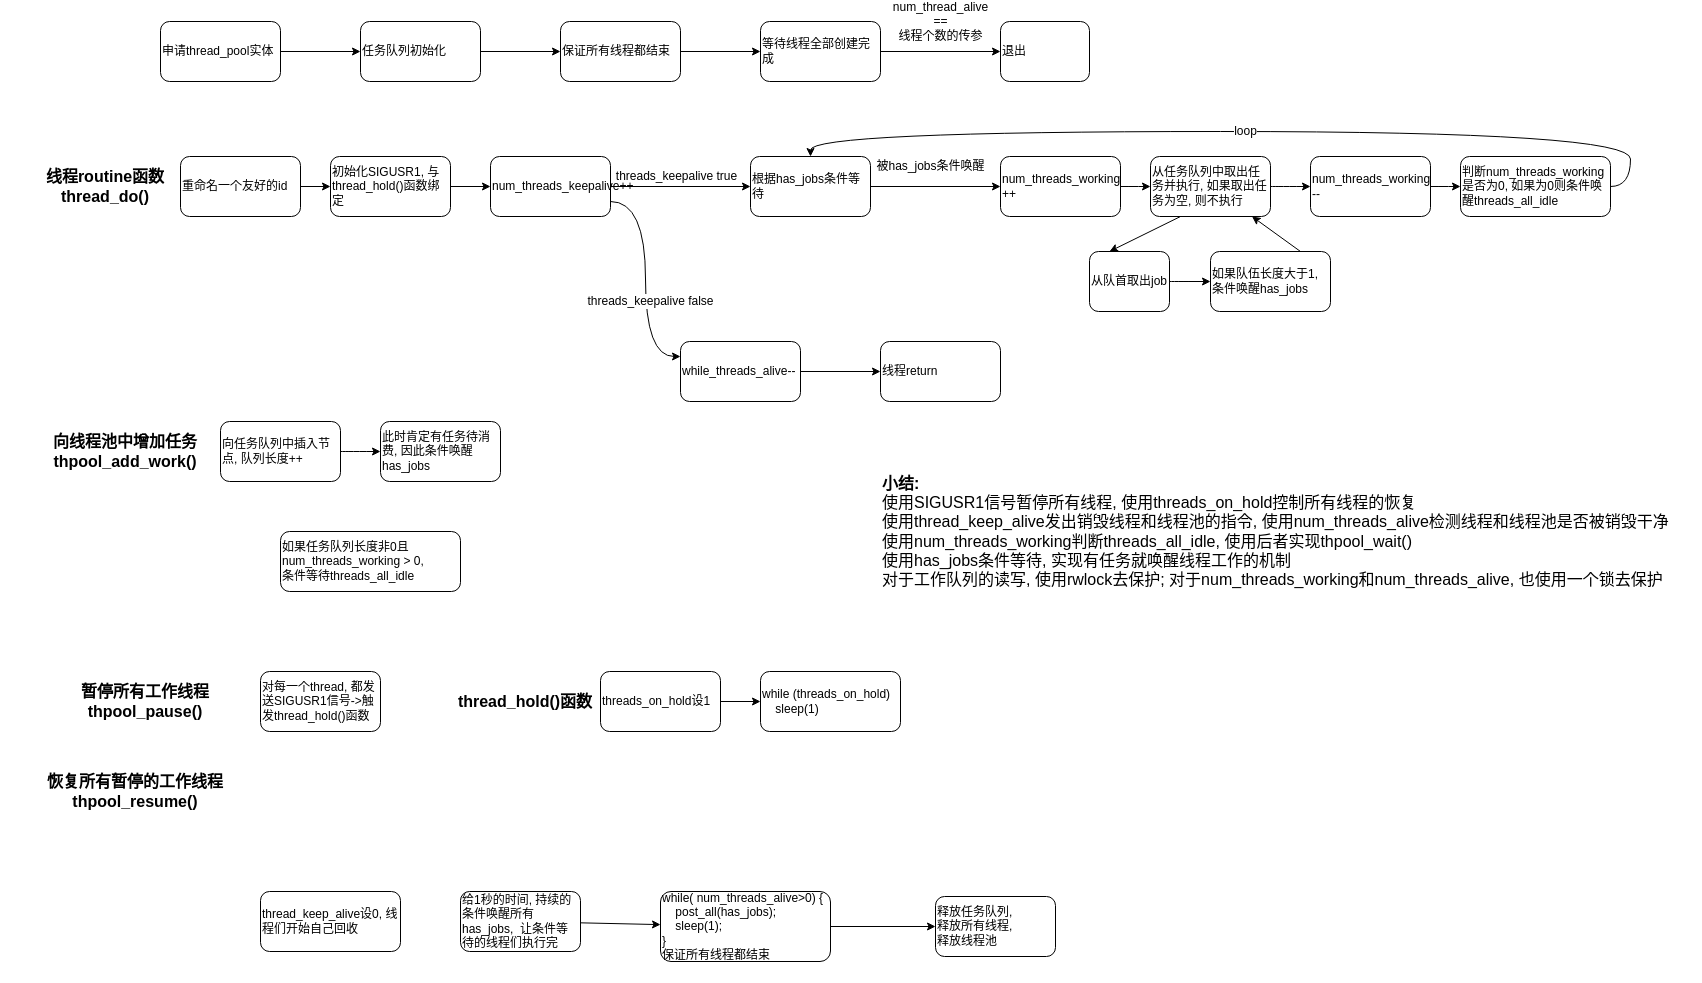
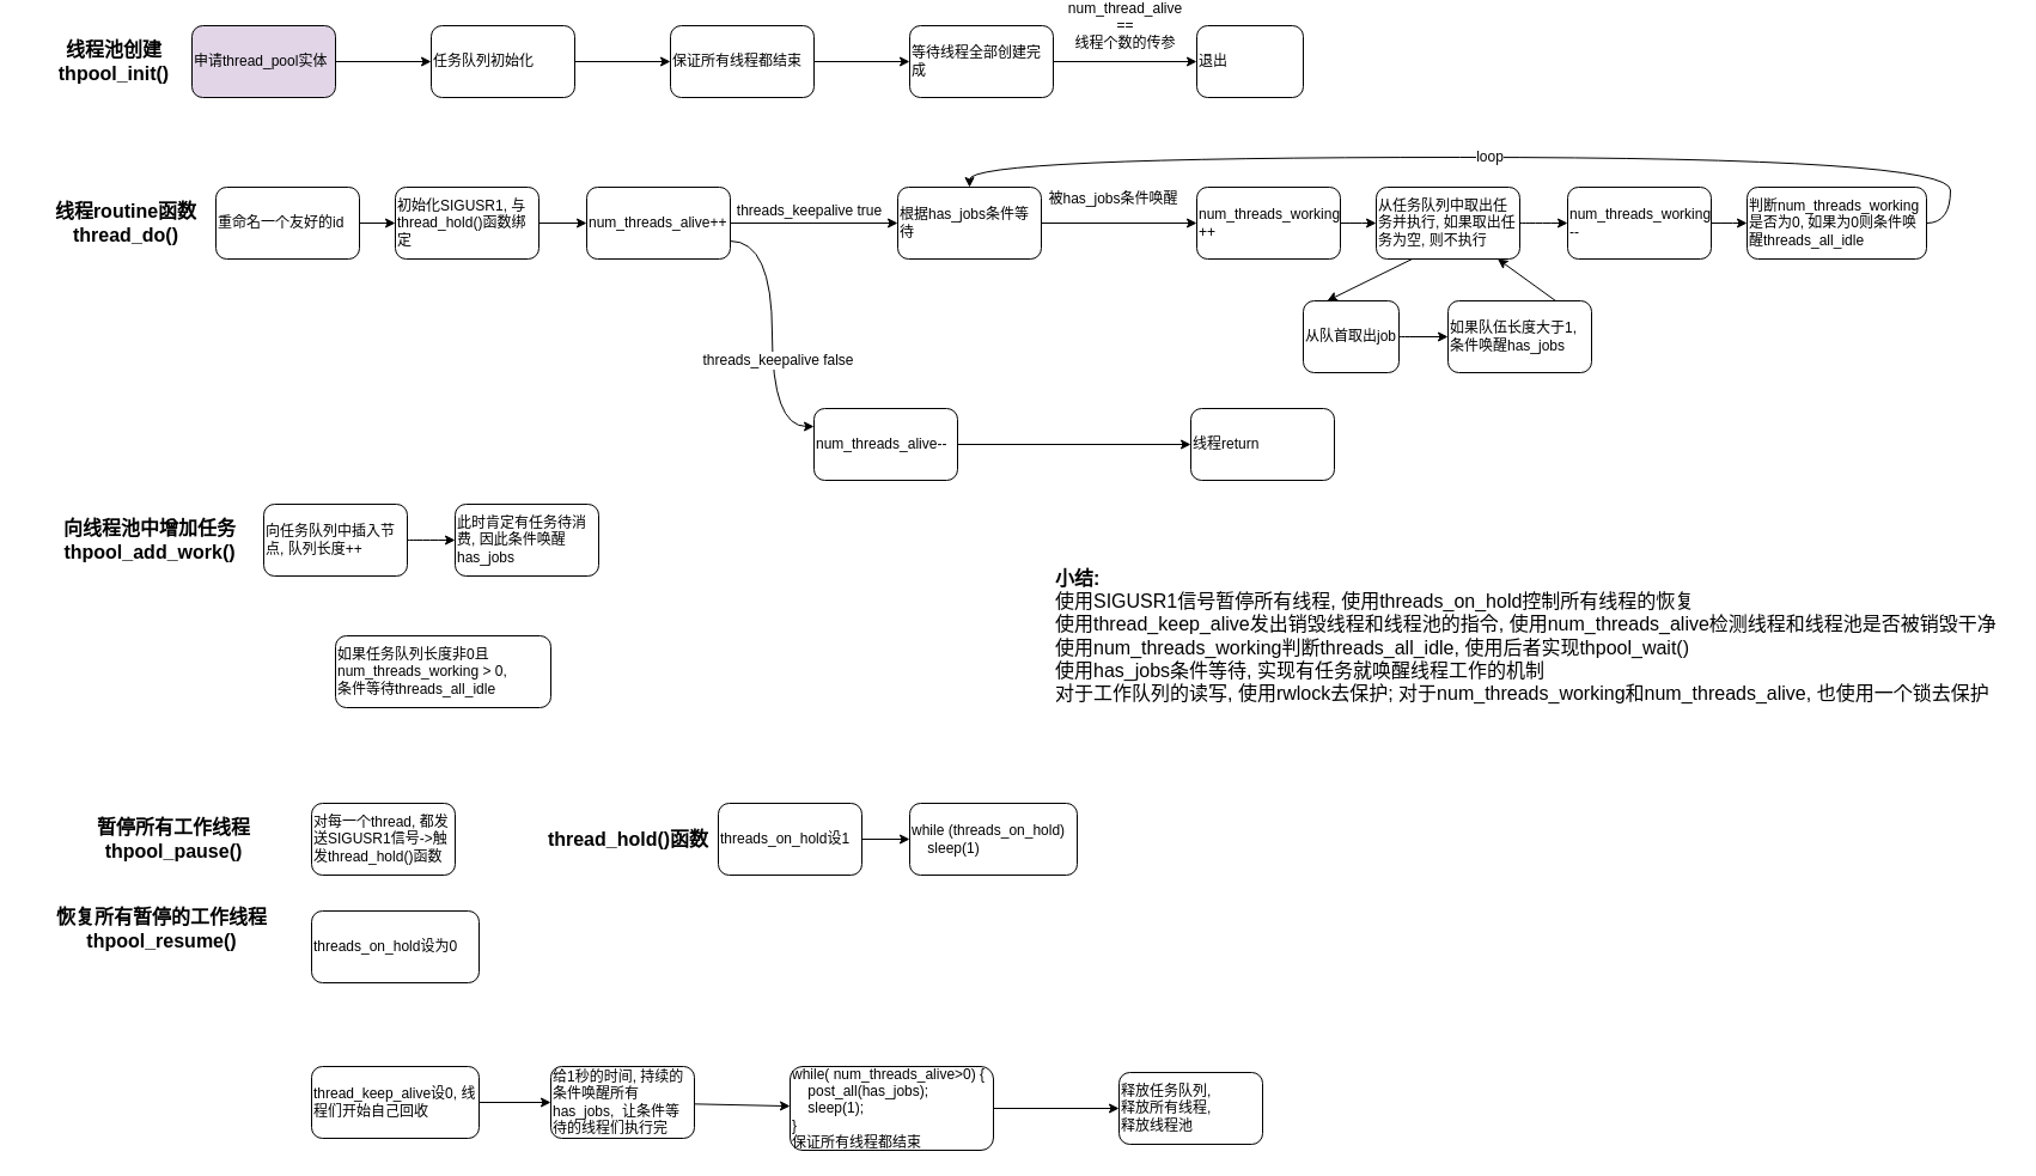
+ <mxCell id="2" value="线程池创建&lt;br&gt;thpool_init()" style="text;html=1;strokeColor=none;fillColor=none;align=center;verticalAlign=middle;whiteSpace=wrap;rounded=0;fontStyle=1;fontSize=16;" vertex="1" parent="1"><mxGeometry x="40" y="40" width="110" height="20" as="geometry" /></mxCell>
- <mxCell id="4" value="申请thread_pool实体" style="rounded=1;whiteSpace=wrap;html=1;fontSize=12;align=left;" vertex="1" parent="1"><mxGeometry x="160" y="20" width="120" height="60" as="geometry" /></mxCell>
+ <mxCell id="4" value="申请thread_pool实体" style="rounded=1;whiteSpace=wrap;html=1;fontSize=12;align=left;fillColor=#e1d5e7;" vertex="1" parent="1"><mxGeometry x="160" y="20" width="120" height="60" as="geometry" /></mxCell>
- <mxCell id="19" value="num_threads_keepalive++" style="whiteSpace=wrap;html=1;rounded=1;align=left;" vertex="1" parent="1"><mxGeometry x="490" y="155" width="120" height="60" as="geometry" /></mxCell>
+ <mxCell id="19" value="num_threads_alive++" style="whiteSpace=wrap;html=1;rounded=1;align=left;" vertex="1" parent="1"><mxGeometry x="490" y="155" width="120" height="60" as="geometry" /></mxCell>
- <mxCell id="23" value="while_threads_alive--" style="rounded=1;whiteSpace=wrap;html=1;fontSize=12;align=left;" vertex="1" parent="1"><mxGeometry x="680" y="340" width="120" height="60" as="geometry" /></mxCell>
+ <mxCell id="23" value="num_threads_alive--" style="rounded=1;whiteSpace=wrap;html=1;fontSize=12;align=left;" vertex="1" parent="1"><mxGeometry x="680" y="340" width="120" height="60" as="geometry" /></mxCell>
- <mxCell id="24" value="线程return" style="whiteSpace=wrap;html=1;rounded=1;align=left;" vertex="1" parent="1"><mxGeometry x="880" y="340" width="120" height="60" as="geometry" /></mxCell>
+ <mxCell id="24" value="线程return" style="whiteSpace=wrap;html=1;rounded=1;align=left;" vertex="1" parent="1"><mxGeometry x="995" y="340" width="120" height="60" as="geometry" /></mxCell>
- <mxCell id="49" value="恢复所有暂停的工作线程&lt;br&gt;thpool_resume()" style="text;html=1;strokeColor=none;fillColor=none;align=center;verticalAlign=middle;whiteSpace=wrap;rounded=0;fontStyle=1;fontSize=16;" vertex="1" parent="1"><mxGeometry y="780" width="230" height="20" as="geometry" x="20" /></mxCell>
+ <mxCell id="49" value="恢复所有暂停的工作线程&lt;br&gt;thpool_resume()" style="text;html=1;strokeColor=none;fillColor=none;align=center;verticalAlign=middle;whiteSpace=wrap;rounded=0;fontStyle=1;fontSize=16;" vertex="1" parent="1"><mxGeometry x="20" y="765" width="230" height="20" as="geometry" /></mxCell>
+ <mxCell id="50" value="threads_on_hold设为0" style="rounded=1;whiteSpace=wrap;html=1;fontSize=12;align=left;" vertex="1" parent="1"><mxGeometry x="260" y="760" width="140" height="60" as="geometry" /></mxCell>
+ <mxCell id="51" value="" style="edgeStyle=none;rounded=0;orthogonalLoop=1;jettySize=auto;html=1;fontSize=12;align=center;" edge="1" parent="1" source="52" target="54"><mxGeometry relative="1" as="geometry" /></mxCell>
